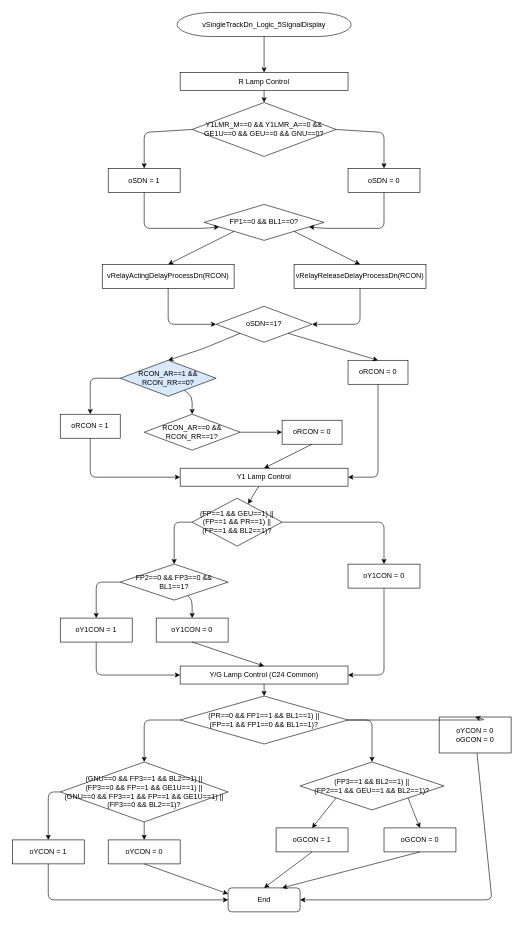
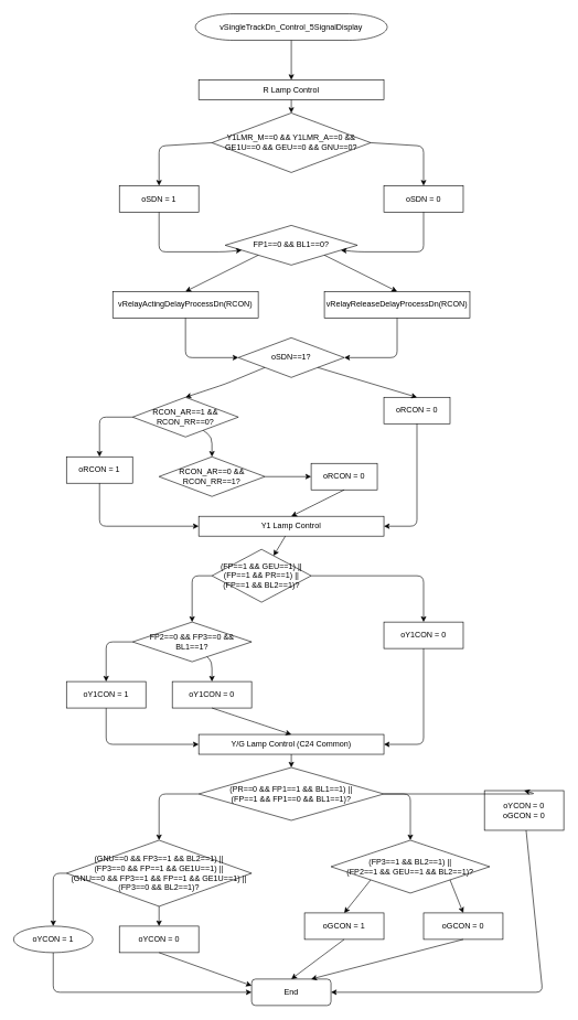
- <mxCell id="2" value="&lt;div style=&quot;&quot;&gt;&lt;font style=&quot;direction: ltr; line-height: 120%; opacity: 1;&quot;&gt;vSingleTrackDn_Logic_5SignalDisplay&lt;br&gt;&lt;/font&gt;&lt;/div&gt;" style="verticalAlign=middle;align=center;overflow=width;vsdxID=2;fillColor=#FFFFFF;gradientColor=none;shape=stencil(tVLLDsIgEPwajiQIMfFe638Qu22JCM2Ctv69kK0Rm9qDibeZndkXC1NV6PUATIoQ0V9gNE3smToyKY3rAU1MiKmaqar1CB36m2uIDzo7M7r6e64wUZ4UOUWKB9GdIH4irzWu8B42vRrPScNFXZzN+5mvl3qJXE8mcPRRR+Pdh2Y1dsBTE95a3c0TkBRGgKEIb6wg1/r+ssCXd/vLCgm8z9caa+n6pb48dwrRV1H1Ew==);strokeColor=#000000;spacingTop=-1;spacingBottom=-1;spacingLeft=-1;spacingRight=-1;points=[[0.5,1,0],[0.5,0,0],[0,0.5,0],[1,0.5,0]];labelBackgroundColor=none;rounded=0;html=1;whiteSpace=wrap;strokeWidth=1;" vertex="1" parent="1"><mxGeometry x="295" y="20" width="290" height="40" as="geometry" /></mxCell>
+ <mxCell id="2" value="&lt;div style=&quot;&quot;&gt;&lt;font style=&quot;direction: ltr; line-height: 120%; opacity: 1;&quot;&gt;vSingleTrackDn_Control_5SignalDisplay&lt;br&gt;&lt;/font&gt;&lt;/div&gt;" style="verticalAlign=middle;align=center;overflow=width;vsdxID=2;fillColor=#FFFFFF;gradientColor=none;shape=stencil(tVLLDsIgEPwajiQIMfFe638Qu22JCM2Ctv69kK0Rm9qDibeZndkXC1NV6PUATIoQ0V9gNE3smToyKY3rAU1MiKmaqar1CB36m2uIDzo7M7r6e64wUZ4UOUWKB9GdIH4irzWu8B42vRrPScNFXZzN+5mvl3qJXE8mcPRRR+Pdh2Y1dsBTE95a3c0TkBRGgKEIb6wg1/r+ssCXd/vLCgm8z9caa+n6pb48dwrRV1H1Ew==);strokeColor=#000000;spacingTop=-1;spacingBottom=-1;spacingLeft=-1;spacingRight=-1;points=[[0.5,1,0],[0.5,0,0],[0,0.5,0],[1,0.5,0]];labelBackgroundColor=none;rounded=0;html=1;whiteSpace=wrap;strokeWidth=1;" vertex="1" parent="1"><mxGeometry x="295" y="20" width="290" height="40" as="geometry" /></mxCell>
- <mxCell id="11" value="RCON_AR==1 &amp;&amp;&#10;RCON_RR==0?" style="rhombus;whiteSpace=wrap;html=1;fillColor=#dae8fc;" vertex="1" parent="1"><mxGeometry x="200" y="600" width="160" height="60" as="geometry" /></mxCell>
+ <mxCell id="11" value="RCON_AR==1 &amp;&amp;&#10;RCON_RR==0?" style="rhombus;whiteSpace=wrap;html=1;" vertex="1" parent="1"><mxGeometry x="200" y="600" width="160" height="60" as="geometry" /></mxCell>
- <mxCell id="25" value="oYCON = 1" style="rounded=0;whiteSpace=wrap;html=1;" vertex="1" parent="1"><mxGeometry x="20" y="1400" width="120" height="40" as="geometry" /></mxCell>
+ <mxCell id="25" value="oYCON = 1" style="ellipse;whiteSpace=wrap;html=1;" vertex="1" parent="1"><mxGeometry x="20" y="1400" width="120" height="40" as="geometry" /></mxCell>
